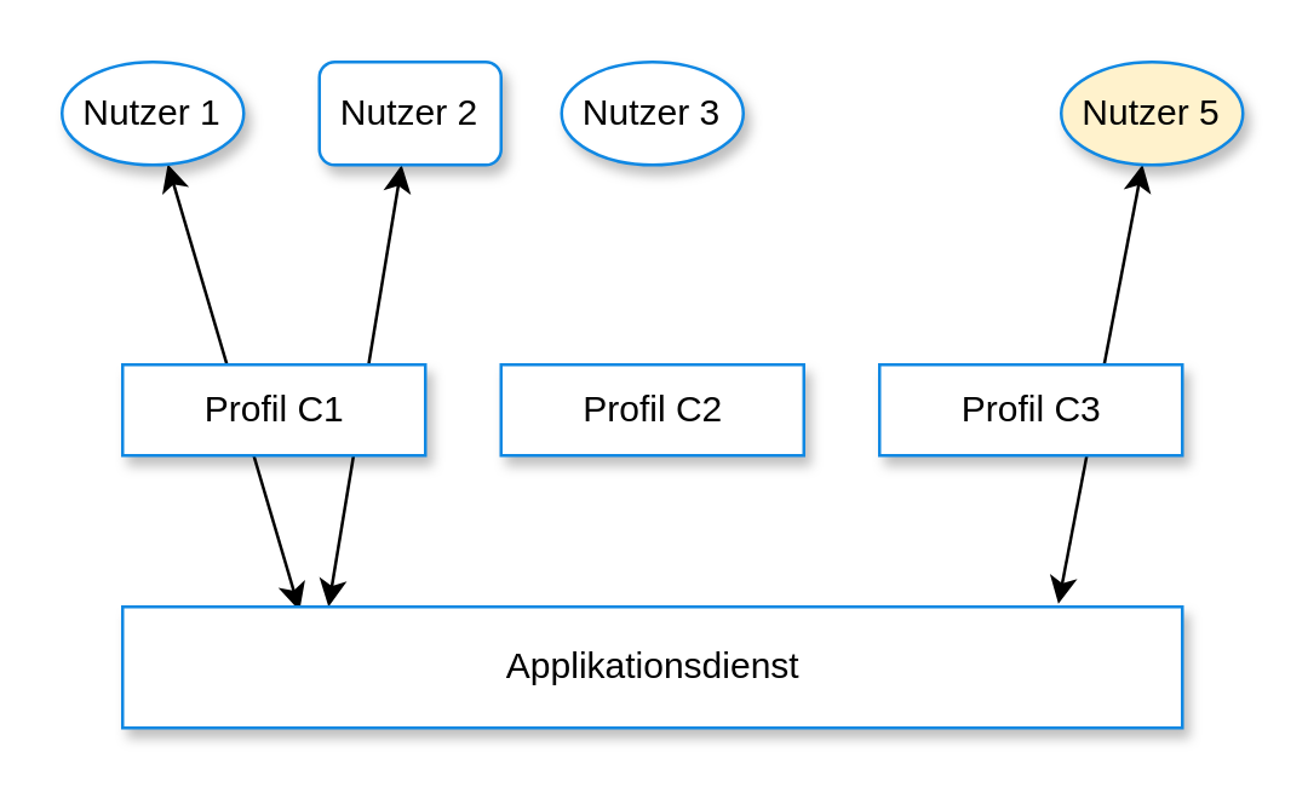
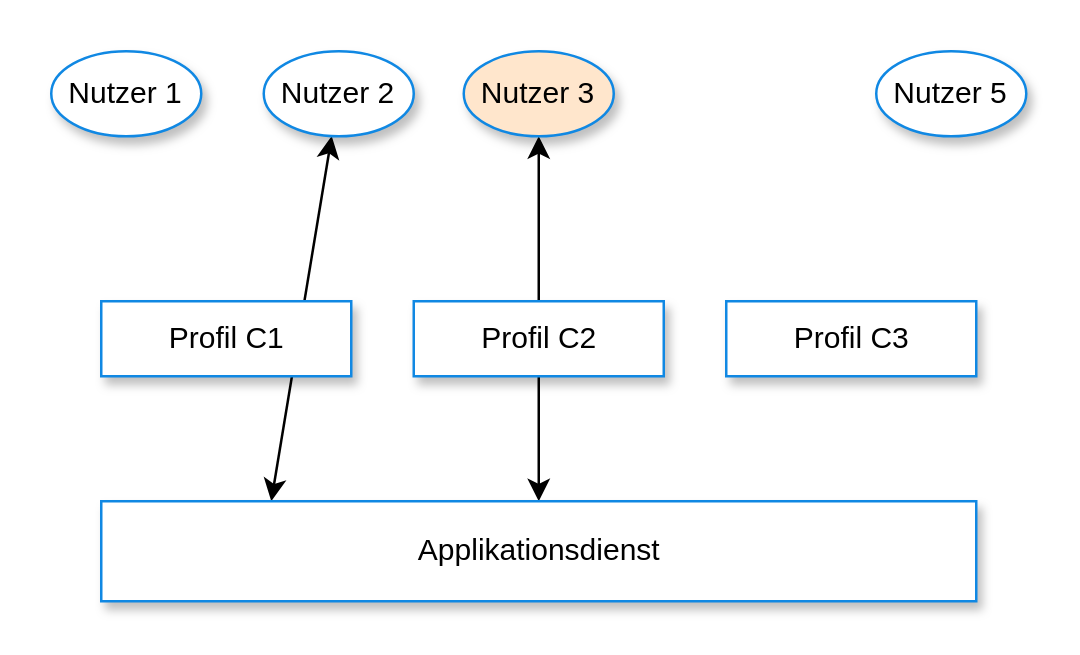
- <mxCell id="11" value="Nutzer 2" style="whiteSpace=wrap;html=1;fillColor=#FFFFFF;strokeColor=#1088E3;strokeWidth=1;shadow=1;rounded=1;" vertex="1" parent="1"><mxGeometry x="105" y="20" width="60" height="34" as="geometry" /></mxCell>
+ <mxCell id="11" value="Nutzer 2" style="ellipse;whiteSpace=wrap;html=1;fillColor=#FFFFFF;strokeColor=#1088E3;strokeWidth=1;shadow=1;" vertex="1" parent="1"><mxGeometry x="105" y="20" width="60" height="34" as="geometry" /></mxCell>
- <mxCell id="12" value="Nutzer 3" style="ellipse;whiteSpace=wrap;html=1;fillColor=#FFFFFF;strokeColor=#1088E3;strokeWidth=1;shadow=1;" vertex="1" parent="1"><mxGeometry x="185" y="20" width="60" height="34" as="geometry" /></mxCell>
+ <mxCell id="12" value="Nutzer 3" style="ellipse;whiteSpace=wrap;html=1;fillColor=#ffe6cc;strokeColor=#1088E3;strokeWidth=1;shadow=1;" vertex="1" parent="1"><mxGeometry x="185" y="20" width="60" height="34" as="geometry" /></mxCell>
- <mxCell id="13" value="Nutzer 5" style="ellipse;whiteSpace=wrap;html=1;fillColor=#fff2cc;strokeColor=#1088E3;strokeWidth=1;shadow=1;" vertex="1" parent="1"><mxGeometry x="350" y="20" width="60" height="34" as="geometry" /></mxCell>
+ <mxCell id="13" value="Nutzer 5" style="ellipse;whiteSpace=wrap;html=1;fillColor=#FFFFFF;strokeColor=#1088E3;strokeWidth=1;shadow=1;" vertex="1" parent="1"><mxGeometry x="350" y="20" width="60" height="34" as="geometry" /></mxCell>
- <mxCell id="5" value="" style="endArrow=classic;startArrow=classic;html=1;rounded=0;entryX=0.167;entryY=0.032;entryDx=0;entryDy=0;entryPerimeter=0;" edge="1" parent="1" source="6" target="7"><mxGeometry width="50" height="50" relative="1" as="geometry"><mxPoint x="250" y="190" as="sourcePoint" /><mxPoint x="300" y="140" as="targetPoint" /></mxGeometry></mxCell>
+ <mxCell id="3" value="" style="endArrow=classic;startArrow=classic;html=1;rounded=0;entryX=0.5;entryY=0;entryDx=0;entryDy=0;" edge="1" parent="1" source="12" target="7"><mxGeometry width="50" height="50" relative="1" as="geometry"><mxPoint x="142.209" y="63.926" as="sourcePoint" /><mxPoint x="118" y="210" as="targetPoint" /></mxGeometry></mxCell>
- <mxCell id="2" value="" style="endArrow=classic;startArrow=classic;html=1;rounded=0;entryX=0.883;entryY=-0.025;entryDx=0;entryDy=0;entryPerimeter=0;" edge="1" parent="1" source="13" target="7"><mxGeometry width="50" height="50" relative="1" as="geometry"><mxPoint x="162.209" y="83.926" as="sourcePoint" /><mxPoint x="138" y="230" as="targetPoint" /></mxGeometry></mxCell>
